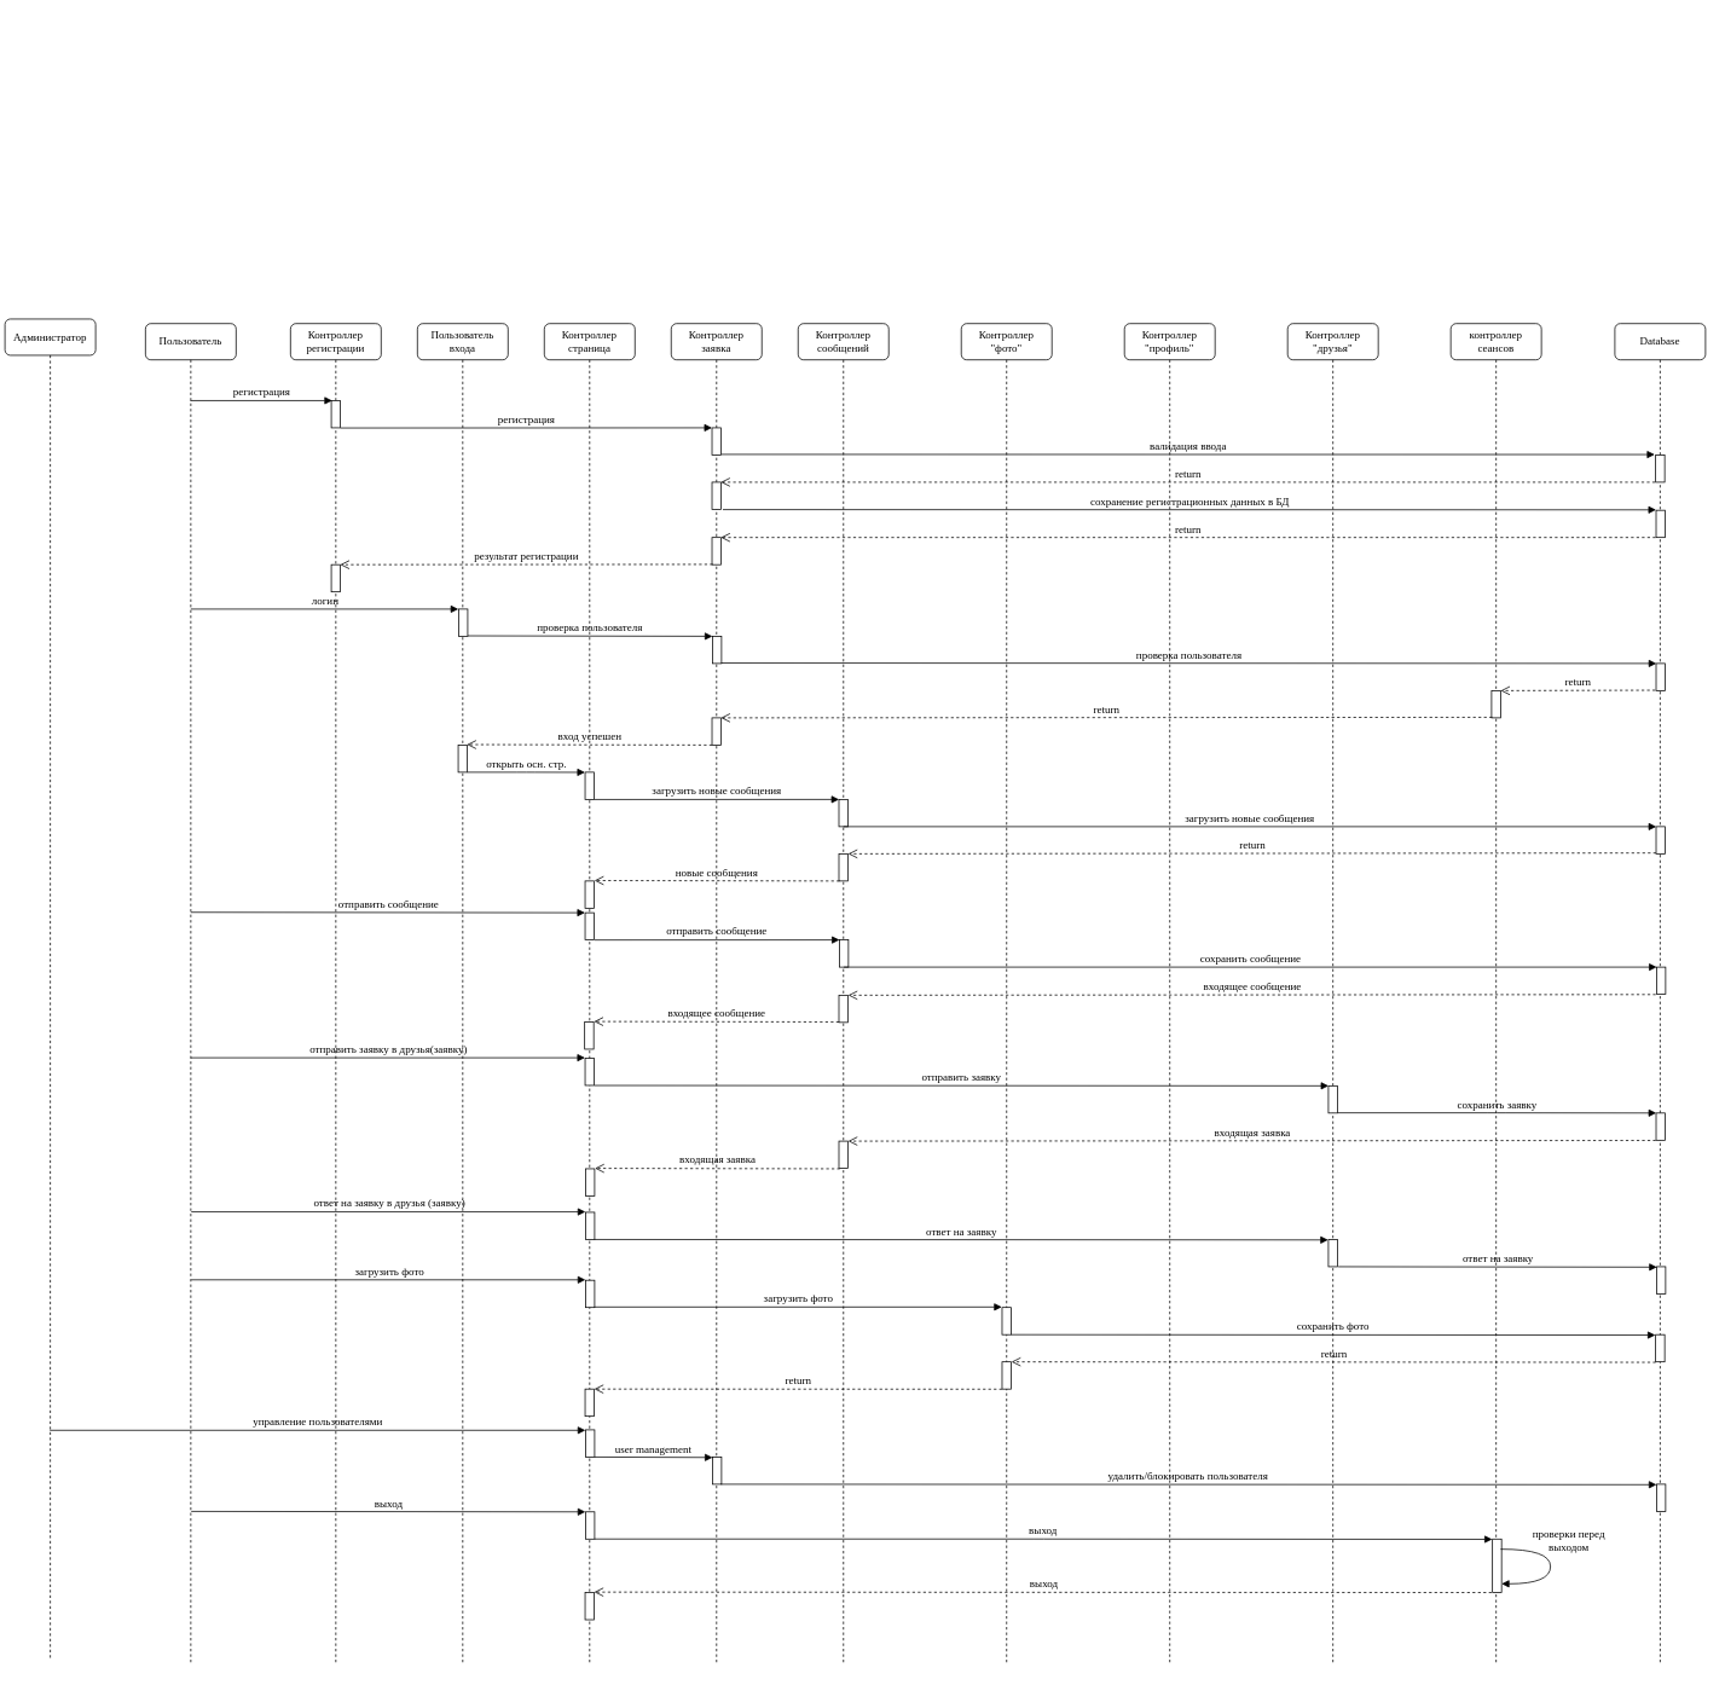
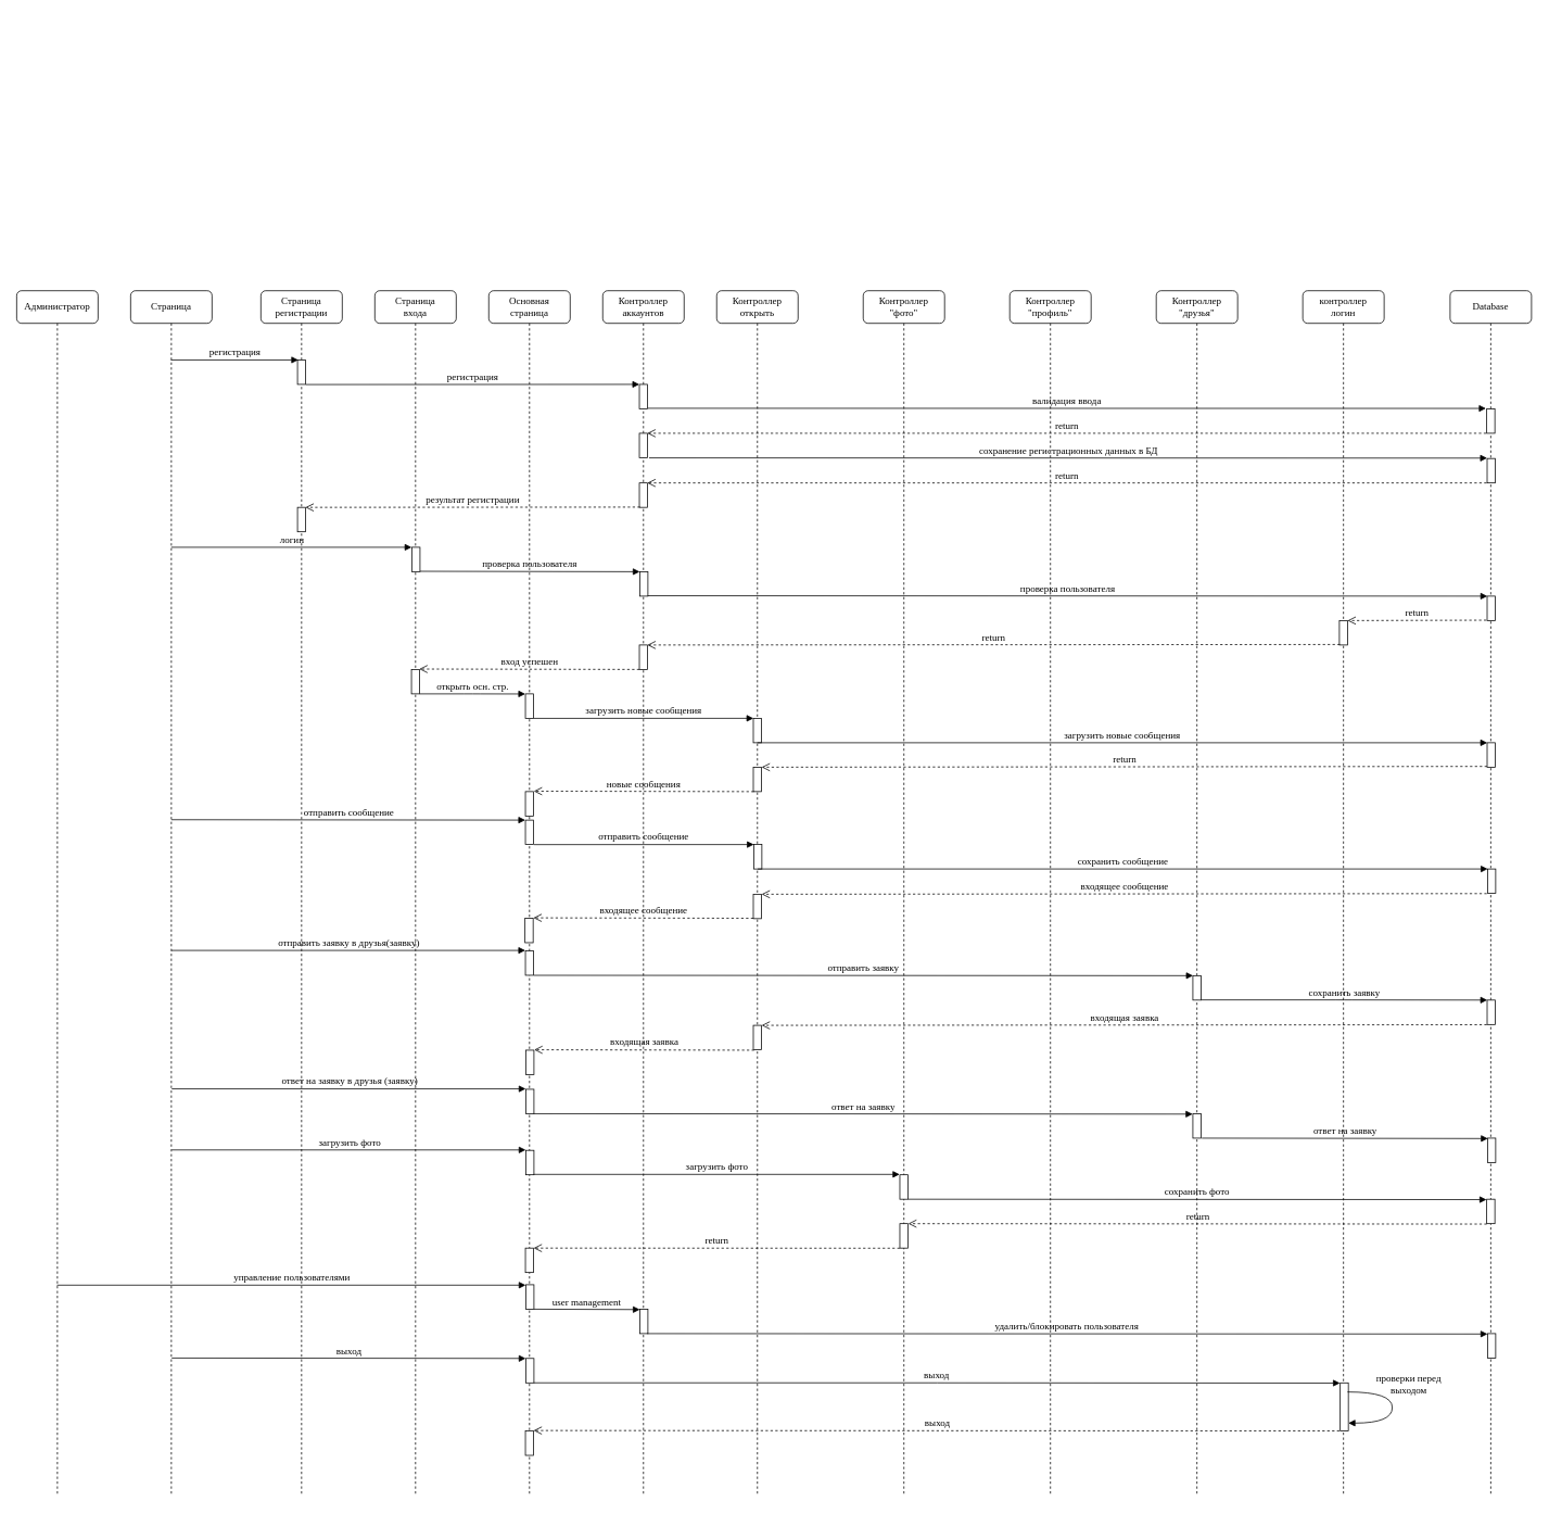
- <mxCell id="2" value="&lt;div&gt;Пользователь&lt;/div&gt;" style="shape=umlLifeline;perimeter=lifelinePerimeter;whiteSpace=wrap;html=1;container=1;collapsible=0;recursiveResize=0;outlineConnect=0;rounded=1;shadow=0;comic=0;labelBackgroundColor=none;strokeColor=#000000;strokeWidth=1;fillColor=#FFFFFF;fontFamily=Verdana;fontSize=12;fontColor=#000000;align=center;" parent="1" vertex="1"><mxGeometry x="160" y="356" width="100" height="1480" as="geometry" /></mxCell>
+ <mxCell id="2" value="&lt;div&gt;Страница&lt;/div&gt;" style="shape=umlLifeline;perimeter=lifelinePerimeter;whiteSpace=wrap;html=1;container=1;collapsible=0;recursiveResize=0;outlineConnect=0;rounded=1;shadow=0;comic=0;labelBackgroundColor=none;strokeColor=#000000;strokeWidth=1;fillColor=#FFFFFF;fontFamily=Verdana;fontSize=12;fontColor=#000000;align=center;" parent="1" vertex="1"><mxGeometry x="160" y="356" width="100" height="1480" as="geometry" /></mxCell>
- <mxCell id="3" value="&lt;div&gt;Контроллер&lt;/div&gt;&lt;div&gt;регистрации&lt;br&gt;&lt;/div&gt;" style="shape=umlLifeline;perimeter=lifelinePerimeter;whiteSpace=wrap;html=1;container=1;collapsible=0;recursiveResize=0;outlineConnect=0;rounded=1;shadow=0;comic=0;labelBackgroundColor=none;strokeColor=#000000;strokeWidth=1;fillColor=#FFFFFF;fontFamily=Verdana;fontSize=12;fontColor=#000000;align=center;" parent="1" vertex="1"><mxGeometry x="320" y="356" width="100" height="1480" as="geometry" /></mxCell>
+ <mxCell id="3" value="&lt;div&gt;Страница&lt;/div&gt;&lt;div&gt;регистрации&lt;br&gt;&lt;/div&gt;" style="shape=umlLifeline;perimeter=lifelinePerimeter;whiteSpace=wrap;html=1;container=1;collapsible=0;recursiveResize=0;outlineConnect=0;rounded=1;shadow=0;comic=0;labelBackgroundColor=none;strokeColor=#000000;strokeWidth=1;fillColor=#FFFFFF;fontFamily=Verdana;fontSize=12;fontColor=#000000;align=center;" parent="1" vertex="1"><mxGeometry x="320" y="356" width="100" height="1480" as="geometry" /></mxCell>
- <mxCell id="6" value="&lt;div&gt;Пользователь&lt;/div&gt;&lt;div&gt;входа&lt;/div&gt;" style="shape=umlLifeline;perimeter=lifelinePerimeter;whiteSpace=wrap;html=1;container=1;collapsible=0;recursiveResize=0;outlineConnect=0;rounded=1;shadow=0;comic=0;labelBackgroundColor=none;strokeColor=#000000;strokeWidth=1;fillColor=#FFFFFF;fontFamily=Verdana;fontSize=12;fontColor=#000000;align=center;" parent="1" vertex="1"><mxGeometry x="460" y="356" width="100" height="1480" as="geometry" /></mxCell>
+ <mxCell id="6" value="&lt;div&gt;Страница&lt;/div&gt;&lt;div&gt;входа&lt;/div&gt;" style="shape=umlLifeline;perimeter=lifelinePerimeter;whiteSpace=wrap;html=1;container=1;collapsible=0;recursiveResize=0;outlineConnect=0;rounded=1;shadow=0;comic=0;labelBackgroundColor=none;strokeColor=#000000;strokeWidth=1;fillColor=#FFFFFF;fontFamily=Verdana;fontSize=12;fontColor=#000000;align=center;" parent="1" vertex="1"><mxGeometry x="460" y="356" width="100" height="1480" as="geometry" /></mxCell>
- <mxCell id="9" value="&lt;div&gt;Контроллер&lt;/div&gt;&lt;div&gt;страница&lt;br&gt;&lt;/div&gt;" style="shape=umlLifeline;perimeter=lifelinePerimeter;whiteSpace=wrap;html=1;container=1;collapsible=0;recursiveResize=0;outlineConnect=0;rounded=1;shadow=0;comic=0;labelBackgroundColor=none;strokeColor=#000000;strokeWidth=1;fillColor=#FFFFFF;fontFamily=Verdana;fontSize=12;fontColor=#000000;align=center;" parent="1" vertex="1"><mxGeometry x="600" y="356" width="100" height="1480" as="geometry" /></mxCell>
+ <mxCell id="9" value="&lt;div&gt;Основная&lt;/div&gt;&lt;div&gt;страница&lt;br&gt;&lt;/div&gt;" style="shape=umlLifeline;perimeter=lifelinePerimeter;whiteSpace=wrap;html=1;container=1;collapsible=0;recursiveResize=0;outlineConnect=0;rounded=1;shadow=0;comic=0;labelBackgroundColor=none;strokeColor=#000000;strokeWidth=1;fillColor=#FFFFFF;fontFamily=Verdana;fontSize=12;fontColor=#000000;align=center;" parent="1" vertex="1"><mxGeometry x="600" y="356" width="100" height="1480" as="geometry" /></mxCell>
- <mxCell id="28" value="&lt;div&gt;Контроллер&lt;/div&gt;&lt;div&gt;заявка&lt;br&gt;&lt;/div&gt;" style="shape=umlLifeline;perimeter=lifelinePerimeter;whiteSpace=wrap;html=1;container=1;collapsible=0;recursiveResize=0;outlineConnect=0;rounded=1;shadow=0;comic=0;labelBackgroundColor=none;strokeColor=#000000;strokeWidth=1;fillColor=#FFFFFF;fontFamily=Verdana;fontSize=12;fontColor=#000000;align=center;" parent="1" vertex="1"><mxGeometry x="740" y="356" width="100" height="1480" as="geometry" /></mxCell>
+ <mxCell id="28" value="&lt;div&gt;Контроллер&lt;/div&gt;&lt;div&gt;аккаунтов&lt;br&gt;&lt;/div&gt;" style="shape=umlLifeline;perimeter=lifelinePerimeter;whiteSpace=wrap;html=1;container=1;collapsible=0;recursiveResize=0;outlineConnect=0;rounded=1;shadow=0;comic=0;labelBackgroundColor=none;strokeColor=#000000;strokeWidth=1;fillColor=#FFFFFF;fontFamily=Verdana;fontSize=12;fontColor=#000000;align=center;" parent="1" vertex="1"><mxGeometry x="740" y="356" width="100" height="1480" as="geometry" /></mxCell>
- <mxCell id="35" value="&lt;div&gt;Контроллер&lt;/div&gt;&lt;div&gt;сообщений&lt;br&gt;&lt;/div&gt;" style="shape=umlLifeline;perimeter=lifelinePerimeter;whiteSpace=wrap;html=1;container=1;collapsible=0;recursiveResize=0;outlineConnect=0;rounded=1;shadow=0;comic=0;labelBackgroundColor=none;strokeColor=#000000;strokeWidth=1;fillColor=#FFFFFF;fontFamily=Verdana;fontSize=12;fontColor=#000000;align=center;" parent="1" vertex="1"><mxGeometry x="880" y="356" width="100" height="1480" as="geometry" /></mxCell>
+ <mxCell id="35" value="&lt;div&gt;Контроллер&lt;/div&gt;&lt;div&gt;открыть&lt;br&gt;&lt;/div&gt;" style="shape=umlLifeline;perimeter=lifelinePerimeter;whiteSpace=wrap;html=1;container=1;collapsible=0;recursiveResize=0;outlineConnect=0;rounded=1;shadow=0;comic=0;labelBackgroundColor=none;strokeColor=#000000;strokeWidth=1;fillColor=#FFFFFF;fontFamily=Verdana;fontSize=12;fontColor=#000000;align=center;" parent="1" vertex="1"><mxGeometry x="880" y="356" width="100" height="1480" as="geometry" /></mxCell>
- <mxCell id="52" value="&lt;div&gt;контроллер&lt;/div&gt;&lt;div&gt;сеансов&lt;br&gt;&lt;/div&gt;" style="shape=umlLifeline;perimeter=lifelinePerimeter;whiteSpace=wrap;html=1;container=1;collapsible=0;recursiveResize=0;outlineConnect=0;rounded=1;shadow=0;comic=0;labelBackgroundColor=none;strokeColor=#000000;strokeWidth=1;fillColor=#FFFFFF;fontFamily=Verdana;fontSize=12;fontColor=#000000;align=center;" parent="1" vertex="1"><mxGeometry x="1600" y="356" width="100" height="1480" as="geometry" /></mxCell>
+ <mxCell id="52" value="&lt;div&gt;контроллер&lt;/div&gt;&lt;div&gt;логин&lt;br&gt;&lt;/div&gt;" style="shape=umlLifeline;perimeter=lifelinePerimeter;whiteSpace=wrap;html=1;container=1;collapsible=0;recursiveResize=0;outlineConnect=0;rounded=1;shadow=0;comic=0;labelBackgroundColor=none;strokeColor=#000000;strokeWidth=1;fillColor=#FFFFFF;fontFamily=Verdana;fontSize=12;fontColor=#000000;align=center;" parent="1" vertex="1"><mxGeometry x="1600" y="356" width="100" height="1480" as="geometry" /></mxCell>
- <mxCell id="67" value="Администратор" style="shape=umlLifeline;perimeter=lifelinePerimeter;whiteSpace=wrap;html=1;container=1;collapsible=0;recursiveResize=0;outlineConnect=0;rounded=1;shadow=0;comic=0;labelBackgroundColor=none;strokeColor=#000000;strokeWidth=1;fillColor=#FFFFFF;fontFamily=Verdana;fontSize=12;fontColor=#000000;align=center;" parent="1" vertex="1"><mxGeometry x="5" y="351" width="100" height="1480" as="geometry" /></mxCell>
+ <mxCell id="67" value="Администратор" style="shape=umlLifeline;perimeter=lifelinePerimeter;whiteSpace=wrap;html=1;container=1;collapsible=0;recursiveResize=0;outlineConnect=0;rounded=1;shadow=0;comic=0;labelBackgroundColor=none;strokeColor=#000000;strokeWidth=1;fillColor=#FFFFFF;fontFamily=Verdana;fontSize=12;fontColor=#000000;align=center;" parent="1" vertex="1"><mxGeometry x="20" y="356" width="100" height="1480" as="geometry" /></mxCell>
